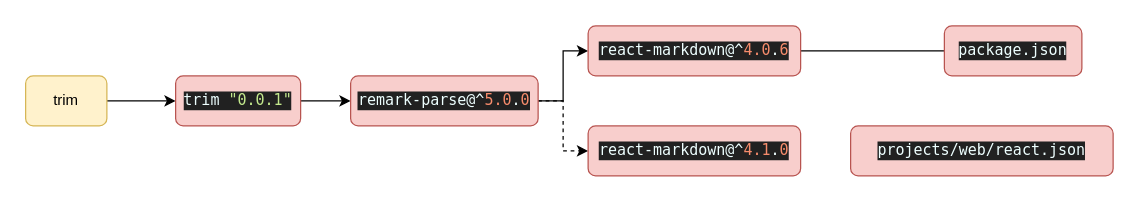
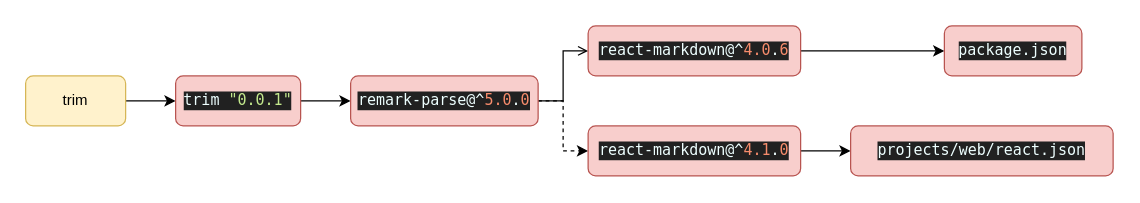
- <mxCell id="6" style="edgeStyle=orthogonalEdgeStyle;rounded=0;orthogonalLoop=1;jettySize=auto;html=1;exitX=1;exitY=0.5;exitDx=0;exitDy=0;" edge="1" parent="1" source="8" target="10"><mxGeometry relative="1" as="geometry" /></mxCell>
+ <mxCell id="6" style="edgeStyle=orthogonalEdgeStyle;rounded=0;orthogonalLoop=1;jettySize=auto;html=1;exitX=1;exitY=0.5;exitDx=0;exitDy=0;endArrow=open;" edge="1" parent="1" source="8" target="10"><mxGeometry relative="1" as="geometry" /></mxCell>
- <mxCell id="9" style="edgeStyle=orthogonalEdgeStyle;rounded=0;orthogonalLoop=1;jettySize=auto;html=1;exitX=1;exitY=0.5;exitDx=0;exitDy=0;entryX=0;entryY=0.5;entryDx=0;entryDy=0;endArrow=none;" edge="1" parent="1" source="10" target="13"><mxGeometry relative="1" as="geometry" /></mxCell>
+ <mxCell id="9" style="edgeStyle=orthogonalEdgeStyle;rounded=0;orthogonalLoop=1;jettySize=auto;html=1;exitX=1;exitY=0.5;exitDx=0;exitDy=0;entryX=0;entryY=0.5;entryDx=0;entryDy=0;" edge="1" parent="1" source="10" target="13"><mxGeometry relative="1" as="geometry" /></mxCell>
- <mxCell id="3" value="trim" style="rounded=1;whiteSpace=wrap;html=1;fillColor=#fff2cc;strokeColor=#d6b656;" vertex="1" parent="1"><mxGeometry x="20" y="60" width="65" height="40" as="geometry" /></mxCell>
+ <mxCell id="3" value="trim" style="rounded=1;whiteSpace=wrap;html=1;fillColor=#fff2cc;strokeColor=#d6b656;" vertex="1" parent="1"><mxGeometry x="20" y="60" width="80" height="40" as="geometry" /></mxCell>
+ <mxCell id="11" style="edgeStyle=orthogonalEdgeStyle;rounded=0;orthogonalLoop=1;jettySize=auto;html=1;exitX=1;exitY=0.5;exitDx=0;exitDy=0;entryX=0;entryY=0.5;entryDx=0;entryDy=0;" edge="1" parent="1" source="12" target="14"><mxGeometry relative="1" as="geometry" /></mxCell>
